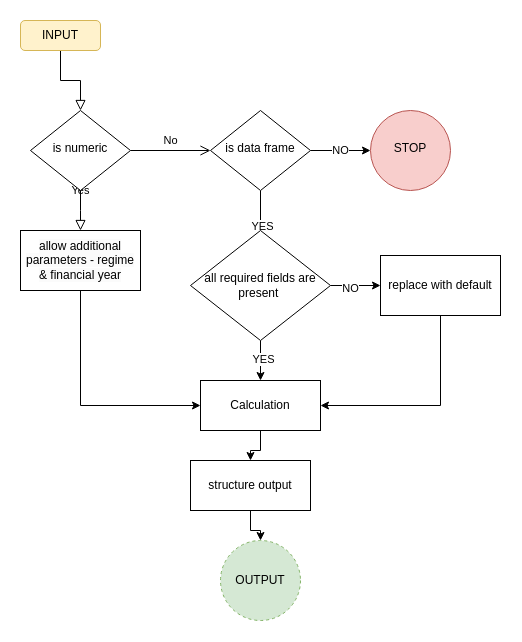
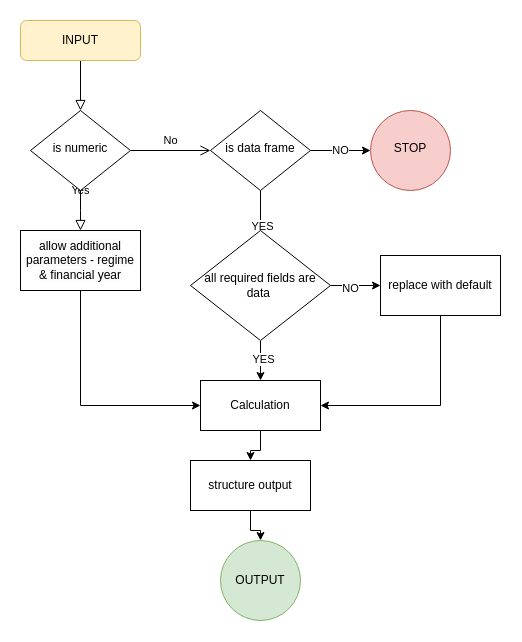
- <mxCell id="3" value="INPUT" style="rounded=1;whiteSpace=wrap;html=1;fontSize=12;glass=0;strokeWidth=1;shadow=0;fillColor=#fff2cc;strokeColor=#d6b656;" parent="1" vertex="1"><mxGeometry x="20" y="20" width="80" height="30" as="geometry" /></mxCell>
+ <mxCell id="3" value="INPUT" style="rounded=1;whiteSpace=wrap;html=1;fontSize=12;glass=0;strokeWidth=1;shadow=0;fillColor=#fff2cc;strokeColor=#d6b656;" parent="1" vertex="1"><mxGeometry x="20" y="20" width="120" height="40" as="geometry" /></mxCell>
- <mxCell id="18" value="all required fields are present&amp;nbsp;" style="rhombus;whiteSpace=wrap;html=1;" vertex="1" parent="1"><mxGeometry x="190" y="230" width="140" height="110" as="geometry" /></mxCell>
+ <mxCell id="18" value="all required fields are data&amp;nbsp;" style="rhombus;whiteSpace=wrap;html=1;" vertex="1" parent="1"><mxGeometry x="190" y="230" width="140" height="110" as="geometry" /></mxCell>
- <mxCell id="25" value="OUTPUT" style="ellipse;whiteSpace=wrap;html=1;fillColor=#d5e8d4;strokeColor=#82b366;dashed=1;" vertex="1" parent="1"><mxGeometry x="220" y="540" width="80" height="80" as="geometry" /></mxCell>
+ <mxCell id="25" value="OUTPUT" style="ellipse;whiteSpace=wrap;html=1;fillColor=#d5e8d4;strokeColor=#82b366;" vertex="1" parent="1"><mxGeometry x="220" y="540" width="80" height="80" as="geometry" /></mxCell>
